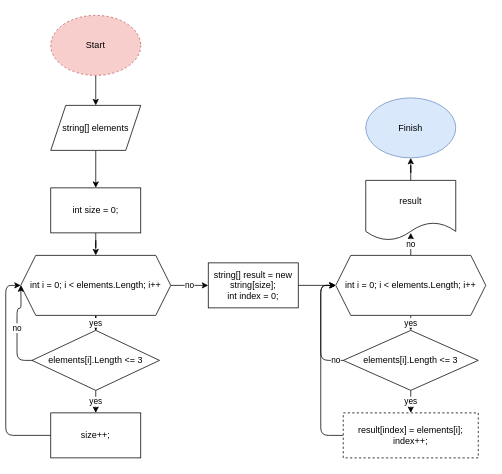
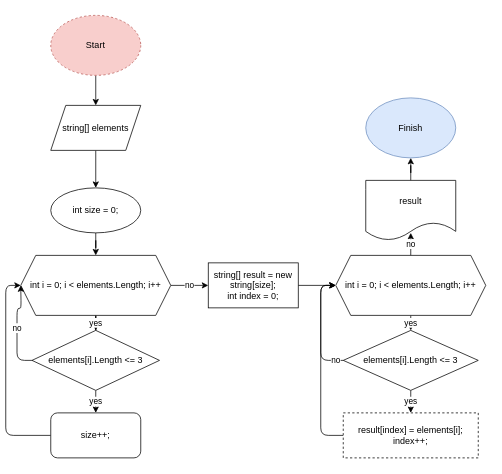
- <mxCell id="7" value="&lt;div&gt;int size = 0;&lt;/div&gt;" style="rounded=0;whiteSpace=wrap;html=1;" vertex="1" parent="1"><mxGeometry x="60" y="250" width="120" height="60" as="geometry" /></mxCell>
+ <mxCell id="7" value="&lt;div&gt;int size = 0;&lt;/div&gt;" style="ellipse;whiteSpace=wrap;html=1;" vertex="1" parent="1"><mxGeometry x="60" y="250" width="120" height="60" as="geometry" /></mxCell>
- <mxCell id="15" value="size++;" style="rounded=0;whiteSpace=wrap;html=1;" vertex="1" parent="1"><mxGeometry x="60" y="550" width="120" height="60" as="geometry" /></mxCell>
+ <mxCell id="15" value="size++;" style="whiteSpace=wrap;html=1;rounded=1;" vertex="1" parent="1"><mxGeometry x="60" y="550" width="120" height="60" as="geometry" /></mxCell>
